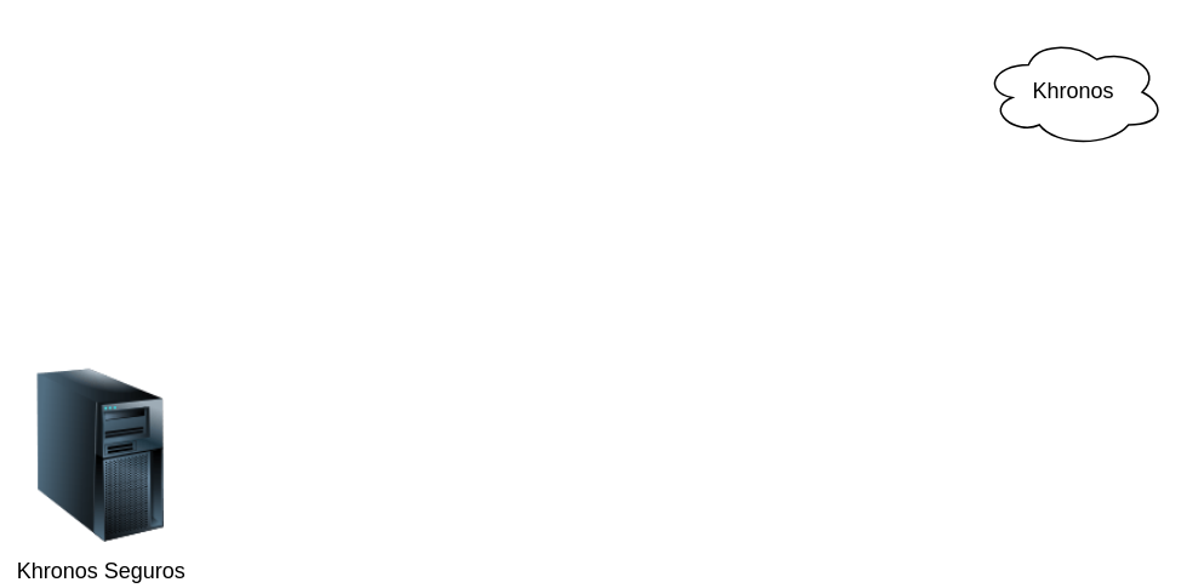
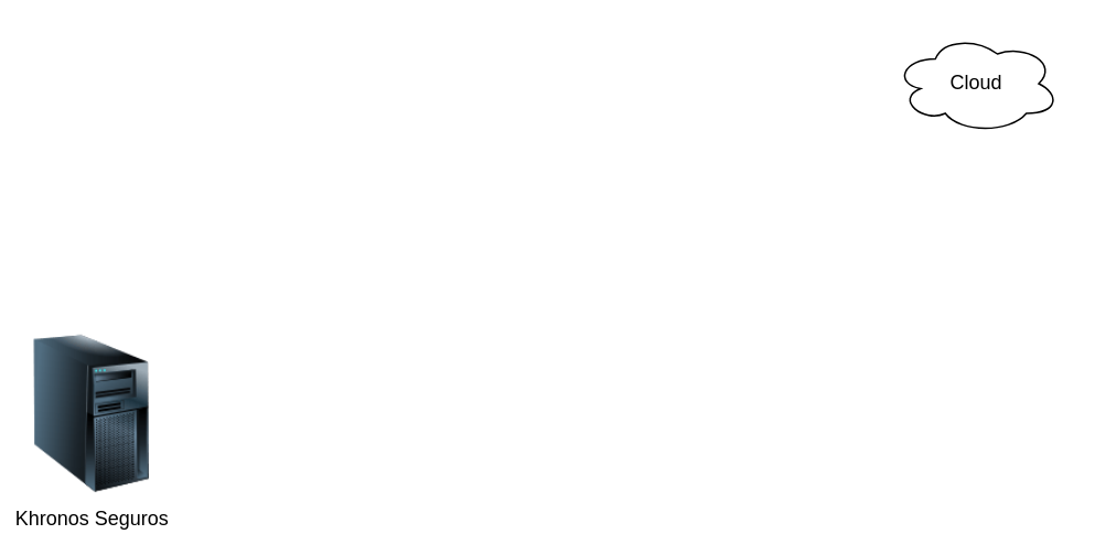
- <mxCell id="3" value="Khronos" style="ellipse;shape=cloud;whiteSpace=wrap;html=1;align=center;" vertex="1" parent="1"><mxGeometry x="540" y="20" width="100" height="60" as="geometry" /></mxCell>
+ <mxCell id="3" value="Cloud" style="ellipse;shape=cloud;whiteSpace=wrap;html=1;align=center;" vertex="1" parent="1"><mxGeometry x="540" y="20" width="100" height="60" as="geometry" /></mxCell>
